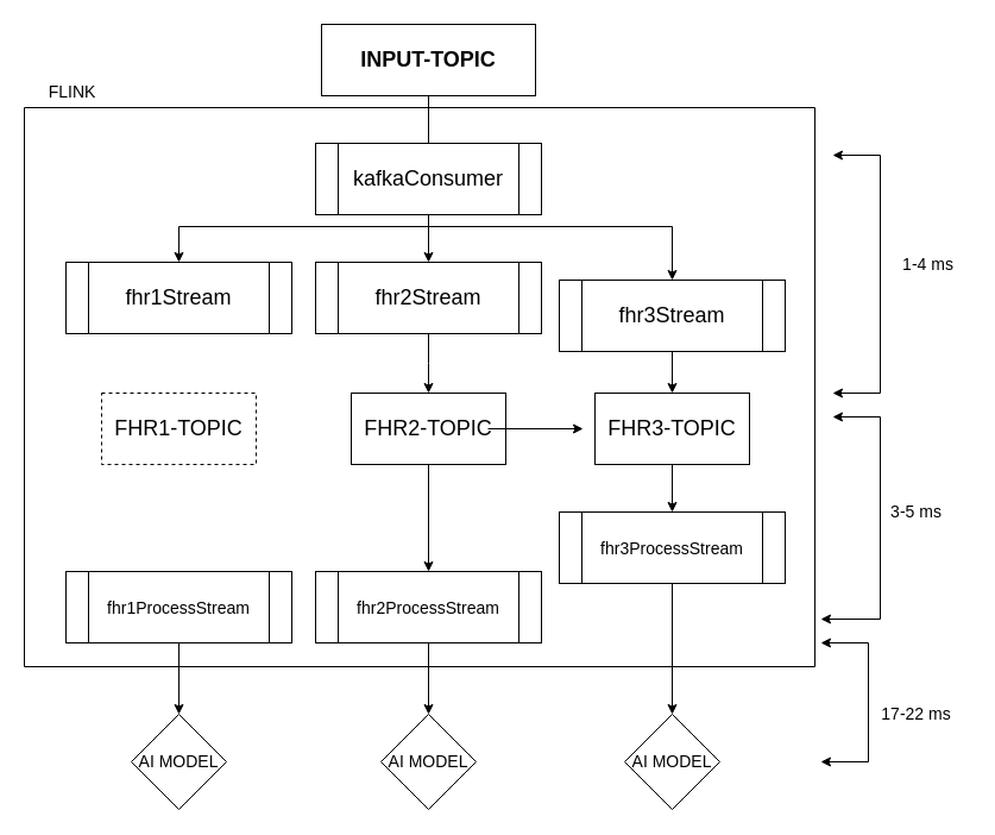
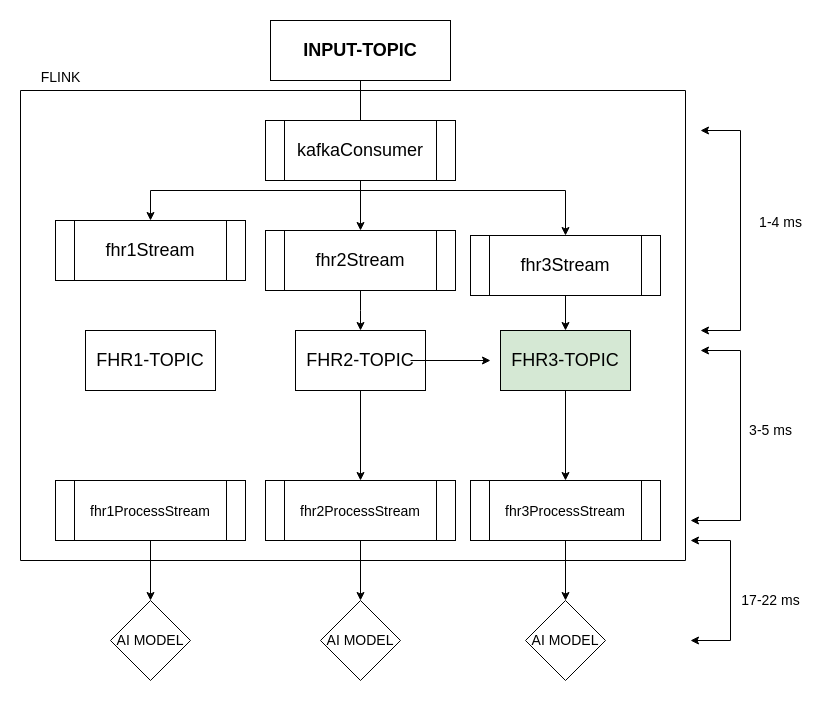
- <mxCell id="10" value="fhr2Stream" style="shape=process;whiteSpace=wrap;html=1;backgroundOutline=1;fontSize=18;" vertex="1" parent="1"><mxGeometry x="265" y="220" width="190" height="60" as="geometry" /></mxCell>
+ <mxCell id="10" value="fhr2Stream" style="shape=process;whiteSpace=wrap;html=1;backgroundOutline=1;fontSize=18;" vertex="1" parent="1"><mxGeometry x="265" y="230" width="190" height="60" as="geometry" /></mxCell>
- <mxCell id="13" value="FHR1-TOPIC" style="rounded=0;whiteSpace=wrap;html=1;fontSize=18;dashed=1;" vertex="1" parent="1"><mxGeometry x="85" y="330" width="130" height="60" as="geometry" /></mxCell>
+ <mxCell id="13" value="FHR1-TOPIC" style="rounded=0;whiteSpace=wrap;html=1;fontSize=18;" vertex="1" parent="1"><mxGeometry x="85" y="330" width="130" height="60" as="geometry" /></mxCell>
- <mxCell id="17" value="FHR3-TOPIC" style="rounded=0;whiteSpace=wrap;html=1;fontSize=18;" vertex="1" parent="1"><mxGeometry x="500" y="330" width="130" height="60" as="geometry" /></mxCell>
+ <mxCell id="17" value="FHR3-TOPIC" style="rounded=0;whiteSpace=wrap;html=1;fontSize=18;fillColor=#d5e8d4;" vertex="1" parent="1"><mxGeometry x="500" y="330" width="130" height="60" as="geometry" /></mxCell>
- <mxCell id="23" value="&lt;font style=&quot;font-size: 14px;&quot;&gt;fhr3ProcessStream&lt;/font&gt;" style="shape=process;whiteSpace=wrap;html=1;backgroundOutline=1;fontSize=18;" vertex="1" parent="1"><mxGeometry x="470" y="430" width="190" height="60" as="geometry" /></mxCell>
+ <mxCell id="23" value="&lt;font style=&quot;font-size: 14px;&quot;&gt;fhr3ProcessStream&lt;/font&gt;" style="shape=process;whiteSpace=wrap;html=1;backgroundOutline=1;fontSize=18;" vertex="1" parent="1"><mxGeometry x="470" y="480" width="190" height="60" as="geometry" /></mxCell>
